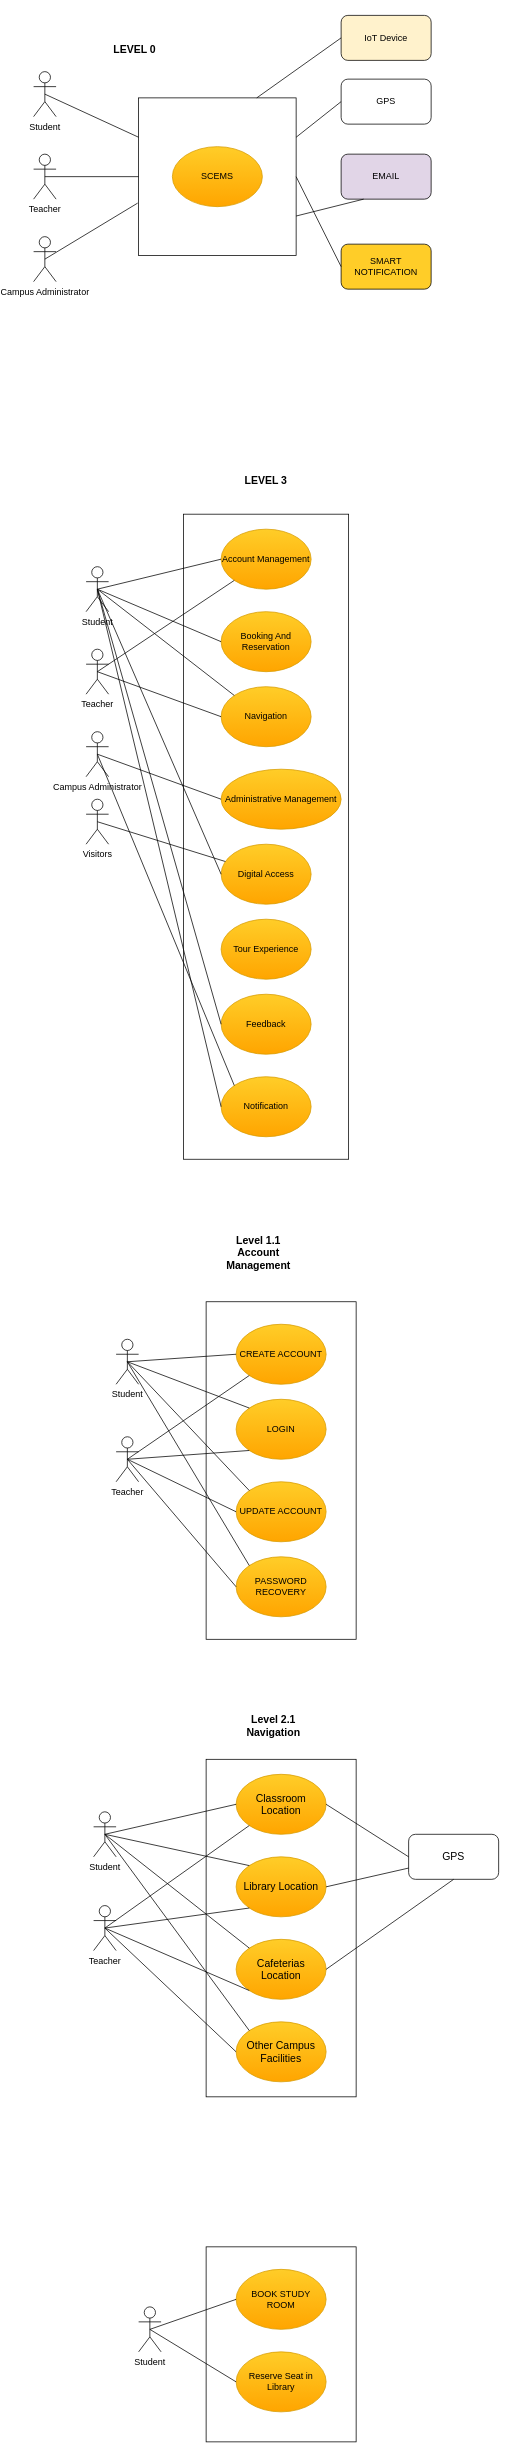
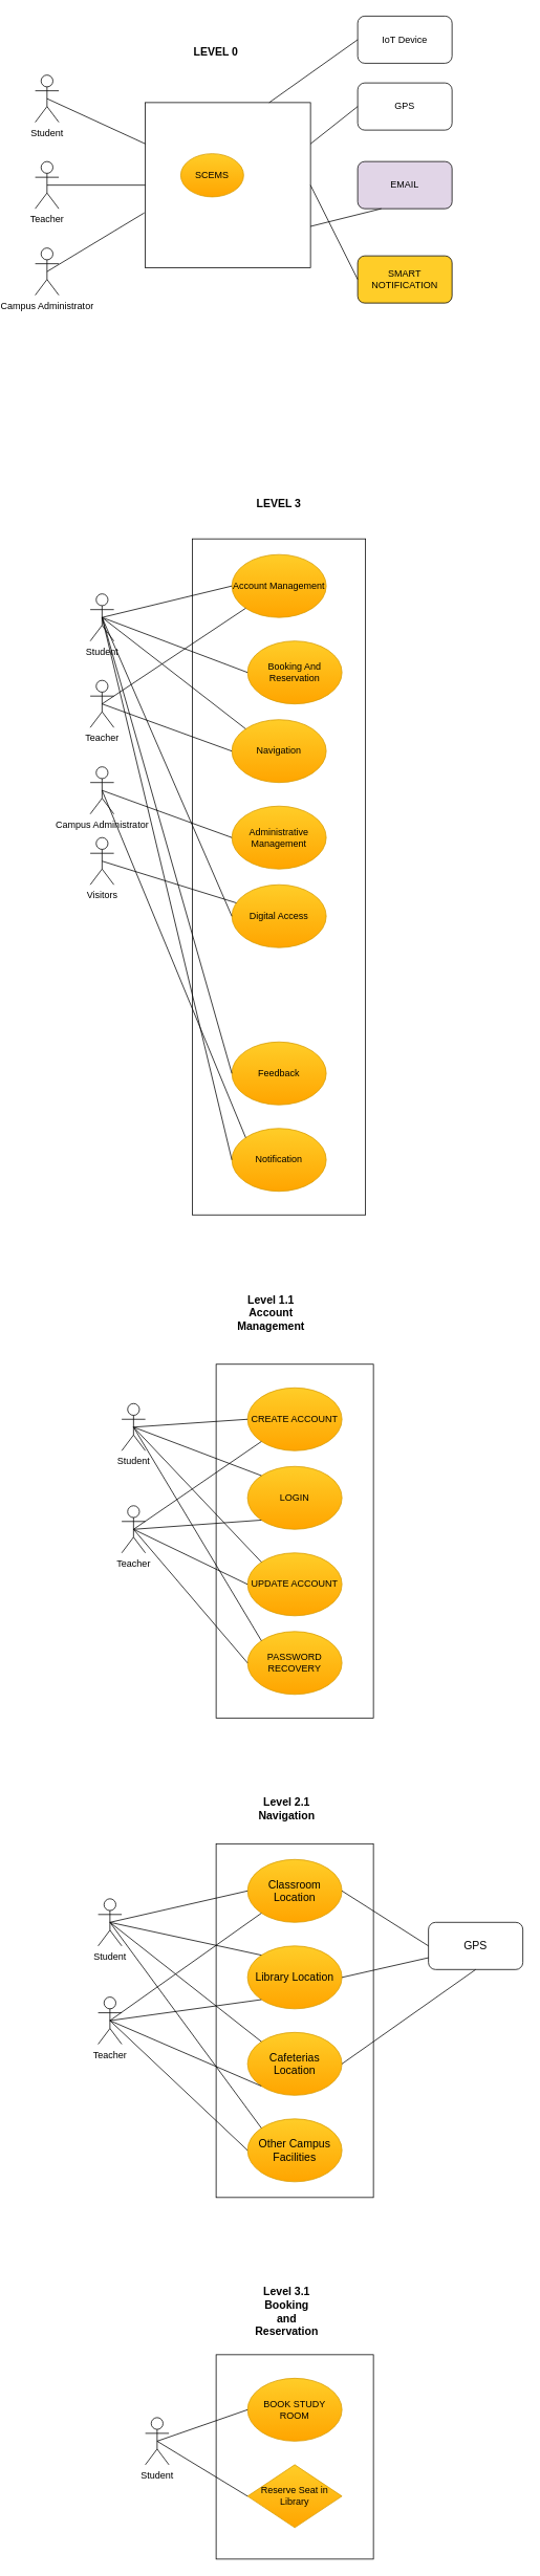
- <mxCell id="24" value="IoT Device" style="rounded=1;whiteSpace=wrap;html=1;fillColor=#fff2cc;" vertex="1" parent="1"><mxGeometry x="430" y="20" width="120" height="60" as="geometry" /></mxCell>
+ <mxCell id="24" value="IoT Device" style="rounded=1;whiteSpace=wrap;html=1;" vertex="1" parent="1"><mxGeometry x="430" y="20" width="120" height="60" as="geometry" /></mxCell>
- <mxCell id="6" value="&lt;b&gt;&lt;font style=&quot;font-size: 14px;&quot;&gt;LEVEL 0&lt;/font&gt;&lt;/b&gt;" style="text;html=1;align=center;verticalAlign=middle;whiteSpace=wrap;rounded=0;" vertex="1" parent="1"><mxGeometry x="125" y="50" width="60" height="30" as="geometry" /></mxCell>
+ <mxCell id="6" value="&lt;b&gt;&lt;font style=&quot;font-size: 14px;&quot;&gt;LEVEL 0&lt;/font&gt;&lt;/b&gt;" style="text;html=1;align=center;verticalAlign=middle;whiteSpace=wrap;rounded=0;" vertex="1" parent="1"><mxGeometry x="220" y="50" width="60" height="30" as="geometry" /></mxCell>
- <mxCell id="11" value="SCEMS" style="ellipse;whiteSpace=wrap;html=1;fillColor=#ffcd28;strokeColor=#d79b00;gradientColor=#ffa500;" vertex="1" parent="1"><mxGeometry x="205" y="195" width="120" height="80" as="geometry" /></mxCell>
+ <mxCell id="11" value="SCEMS" style="ellipse;whiteSpace=wrap;html=1;fillColor=#ffcd28;strokeColor=#d79b00;gradientColor=#ffa500;" vertex="1" parent="1"><mxGeometry x="205" y="195" width="80" height="55" as="geometry" /></mxCell>
- <mxCell id="19" value="Booking And Reservation" style="ellipse;whiteSpace=wrap;html=1;fillColor=#ffcd28;gradientColor=#ffa500;strokeColor=#d79b00;" vertex="1" parent="1"><mxGeometry x="270" y="815" width="120" height="80" as="geometry" /></mxCell>
+ <mxCell id="19" value="Booking And Reservation" style="ellipse;whiteSpace=wrap;html=1;fillColor=#ffcd28;gradientColor=#ffa500;strokeColor=#d79b00;" vertex="1" parent="1"><mxGeometry x="290" y="815" width="120" height="80" as="geometry" /></mxCell>
- <mxCell id="21" value="Administrative Management" style="ellipse;whiteSpace=wrap;html=1;fillColor=#ffcd28;gradientColor=#ffa500;strokeColor=#d79b00;" vertex="1" parent="1"><mxGeometry x="270" y="1025" width="160" height="80" as="geometry" /></mxCell>
+ <mxCell id="21" value="Administrative Management" style="ellipse;whiteSpace=wrap;html=1;fillColor=#ffcd28;gradientColor=#ffa500;strokeColor=#d79b00;" vertex="1" parent="1"><mxGeometry x="270" y="1025" width="120" height="80" as="geometry" /></mxCell>
- <mxCell id="22" value="Tour Experience" style="ellipse;whiteSpace=wrap;html=1;fillColor=#ffcd28;gradientColor=#ffa500;strokeColor=#d79b00;" vertex="1" parent="1"><mxGeometry x="270" y="1225" width="120" height="80" as="geometry" /></mxCell>
+ <mxCell id="54" value="&lt;b&gt;&lt;font style=&quot;font-size: 14px;&quot;&gt;Level 3.1&lt;br&gt;Booking and Reservation&lt;/font&gt;&lt;/b&gt;" style="text;html=1;align=center;verticalAlign=middle;whiteSpace=wrap;rounded=0;" vertex="1" parent="1"><mxGeometry x="300" y="2925" width="80" height="30" as="geometry" /></mxCell>
- <mxCell id="57" value="Reserve Seat in Library" style="ellipse;whiteSpace=wrap;html=1;fillColor=#ffcd28;gradientColor=#ffa500;strokeColor=#d79b00;" vertex="1" parent="1"><mxGeometry x="290" y="3135" width="120" height="80" as="geometry" /></mxCell>
+ <mxCell id="57" value="Reserve Seat in Library" style="rhombus;whiteSpace=wrap;html=1;fillColor=#ffcd28;gradientColor=#ffa500;strokeColor=#d79b00;" vertex="1" parent="1"><mxGeometry x="290" y="3135" width="120" height="80" as="geometry" /></mxCell>
